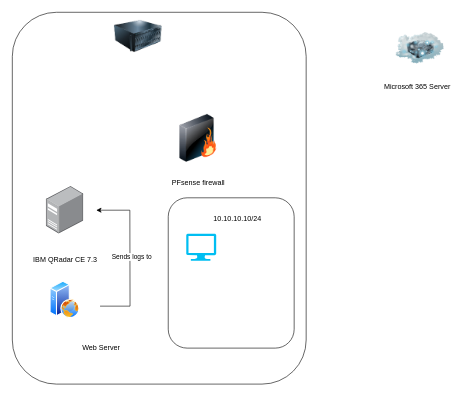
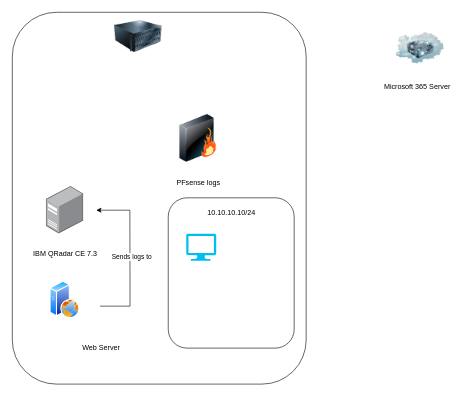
- <mxCell id="11" value="PFsense firewall" style="text;html=1;align=center;verticalAlign=middle;resizable=0;points=[];autosize=1;strokeColor=none;fillColor=none;" vertex="1" parent="1"><mxGeometry x="270" y="290" width="120" height="30" as="geometry" /></mxCell>
+ <mxCell id="11" value="PFsense logs" style="text;html=1;align=center;verticalAlign=middle;resizable=0;points=[];autosize=1;strokeColor=none;fillColor=none;" vertex="1" parent="1"><mxGeometry x="270" y="290" width="120" height="30" as="geometry" /></mxCell>
- <mxCell id="15" value="&lt;div&gt;10.10.10.10/24&lt;/div&gt;" style="text;html=1;align=center;verticalAlign=middle;resizable=0;points=[];autosize=1;strokeColor=none;fillColor=none;" vertex="1" parent="1"><mxGeometry x="340" y="350" width="110" height="30" as="geometry" /></mxCell>
+ <mxCell id="15" value="&lt;div&gt;10.10.10.10/24&lt;/div&gt;" style="text;html=1;align=center;verticalAlign=middle;resizable=0;points=[];autosize=1;strokeColor=none;fillColor=none;" vertex="1" parent="1"><mxGeometry x="330" y="340" width="110" height="30" as="geometry" /></mxCell>
- <mxCell id="3" value="&lt;div&gt;IBM QRadar CE 7.3&lt;/div&gt;" style="text;html=1;align=center;verticalAlign=middle;resizable=0;points=[];autosize=1;strokeColor=none;fillColor=none;" vertex="1" parent="1"><mxGeometry x="42.6" y="418" width="130" height="30" as="geometry" /></mxCell>
+ <mxCell id="3" value="&lt;div&gt;IBM QRadar CE 7.3&lt;/div&gt;" style="text;html=1;align=center;verticalAlign=middle;resizable=0;points=[];autosize=1;strokeColor=none;fillColor=none;" vertex="1" parent="1"><mxGeometry x="42.6" y="408" width="130" height="30" as="geometry" /></mxCell>
